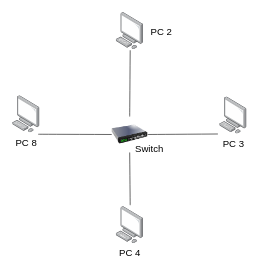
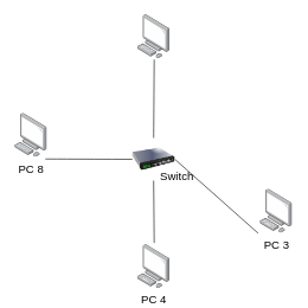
- <mxCell id="11" value="PC 2" style="text;html=1;strokeColor=none;fillColor=none;align=center;verticalAlign=middle;whiteSpace=wrap;rounded=0;fontSize=16;" vertex="1" parent="1"><mxGeometry x="238.8" y="38" width="60" height="30" as="geometry" /></mxCell>
- <mxCell id="6" value="PC 3" style="image;points=[];aspect=fixed;html=1;align=center;shadow=0;dashed=0;image=img/lib/allied_telesis/computer_and_terminals/Personal_Computer.svg;fontSize=16;" vertex="1" parent="1"><mxGeometry x="366" y="161" width="45.6" height="61.8" as="geometry" /></mxCell>
+ <mxCell id="6" value="PC 3" style="image;points=[];aspect=fixed;html=1;align=center;shadow=0;dashed=0;image=img/lib/allied_telesis/computer_and_terminals/Personal_Computer.svg;fontSize=16;" vertex="1" parent="1"><mxGeometry x="366" y="266" width="45.6" height="61.8" as="geometry" /></mxCell>
